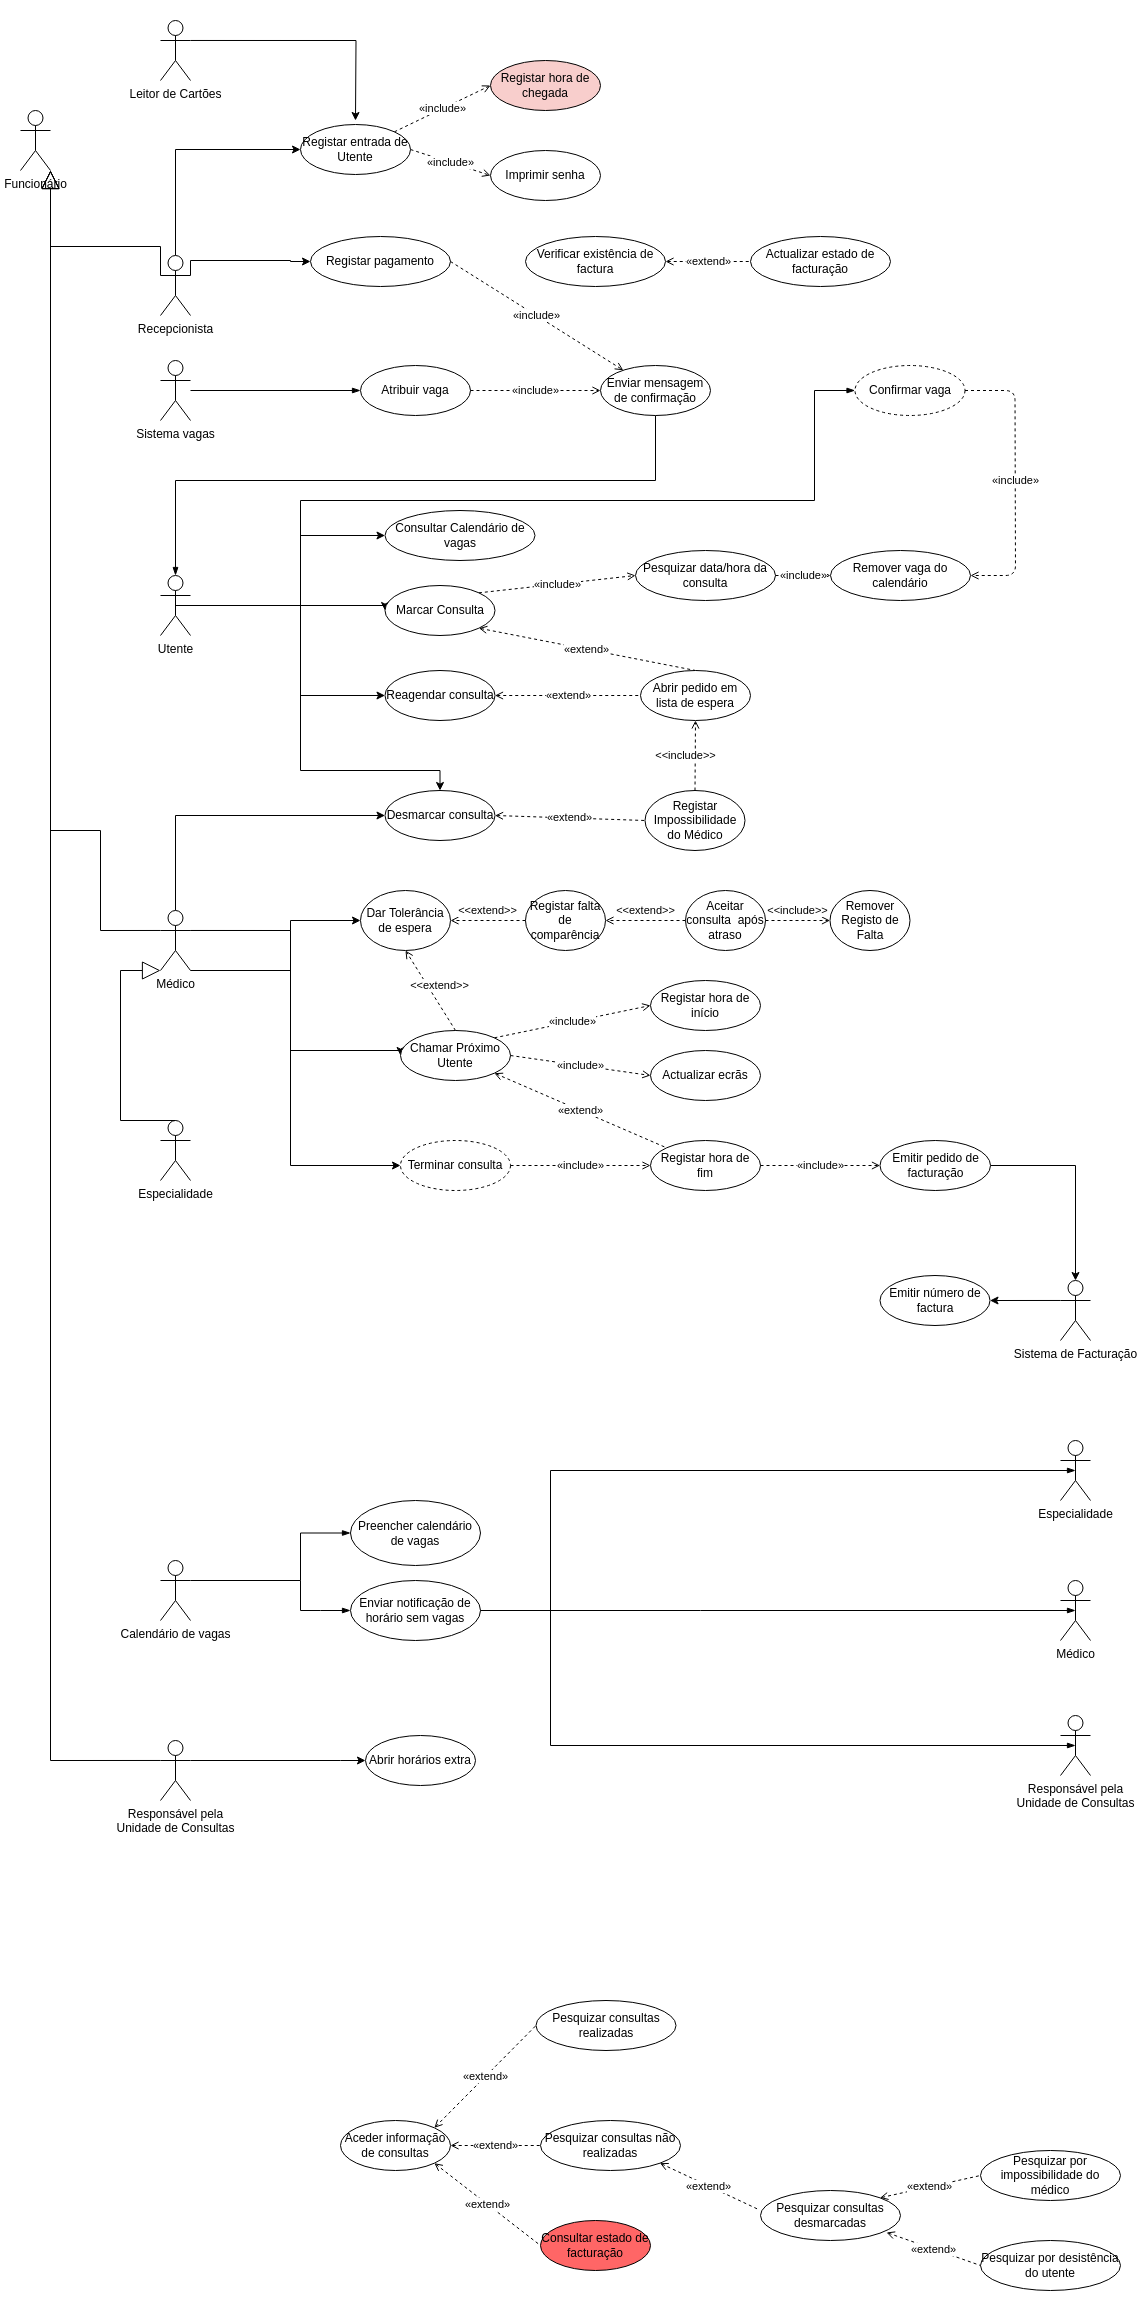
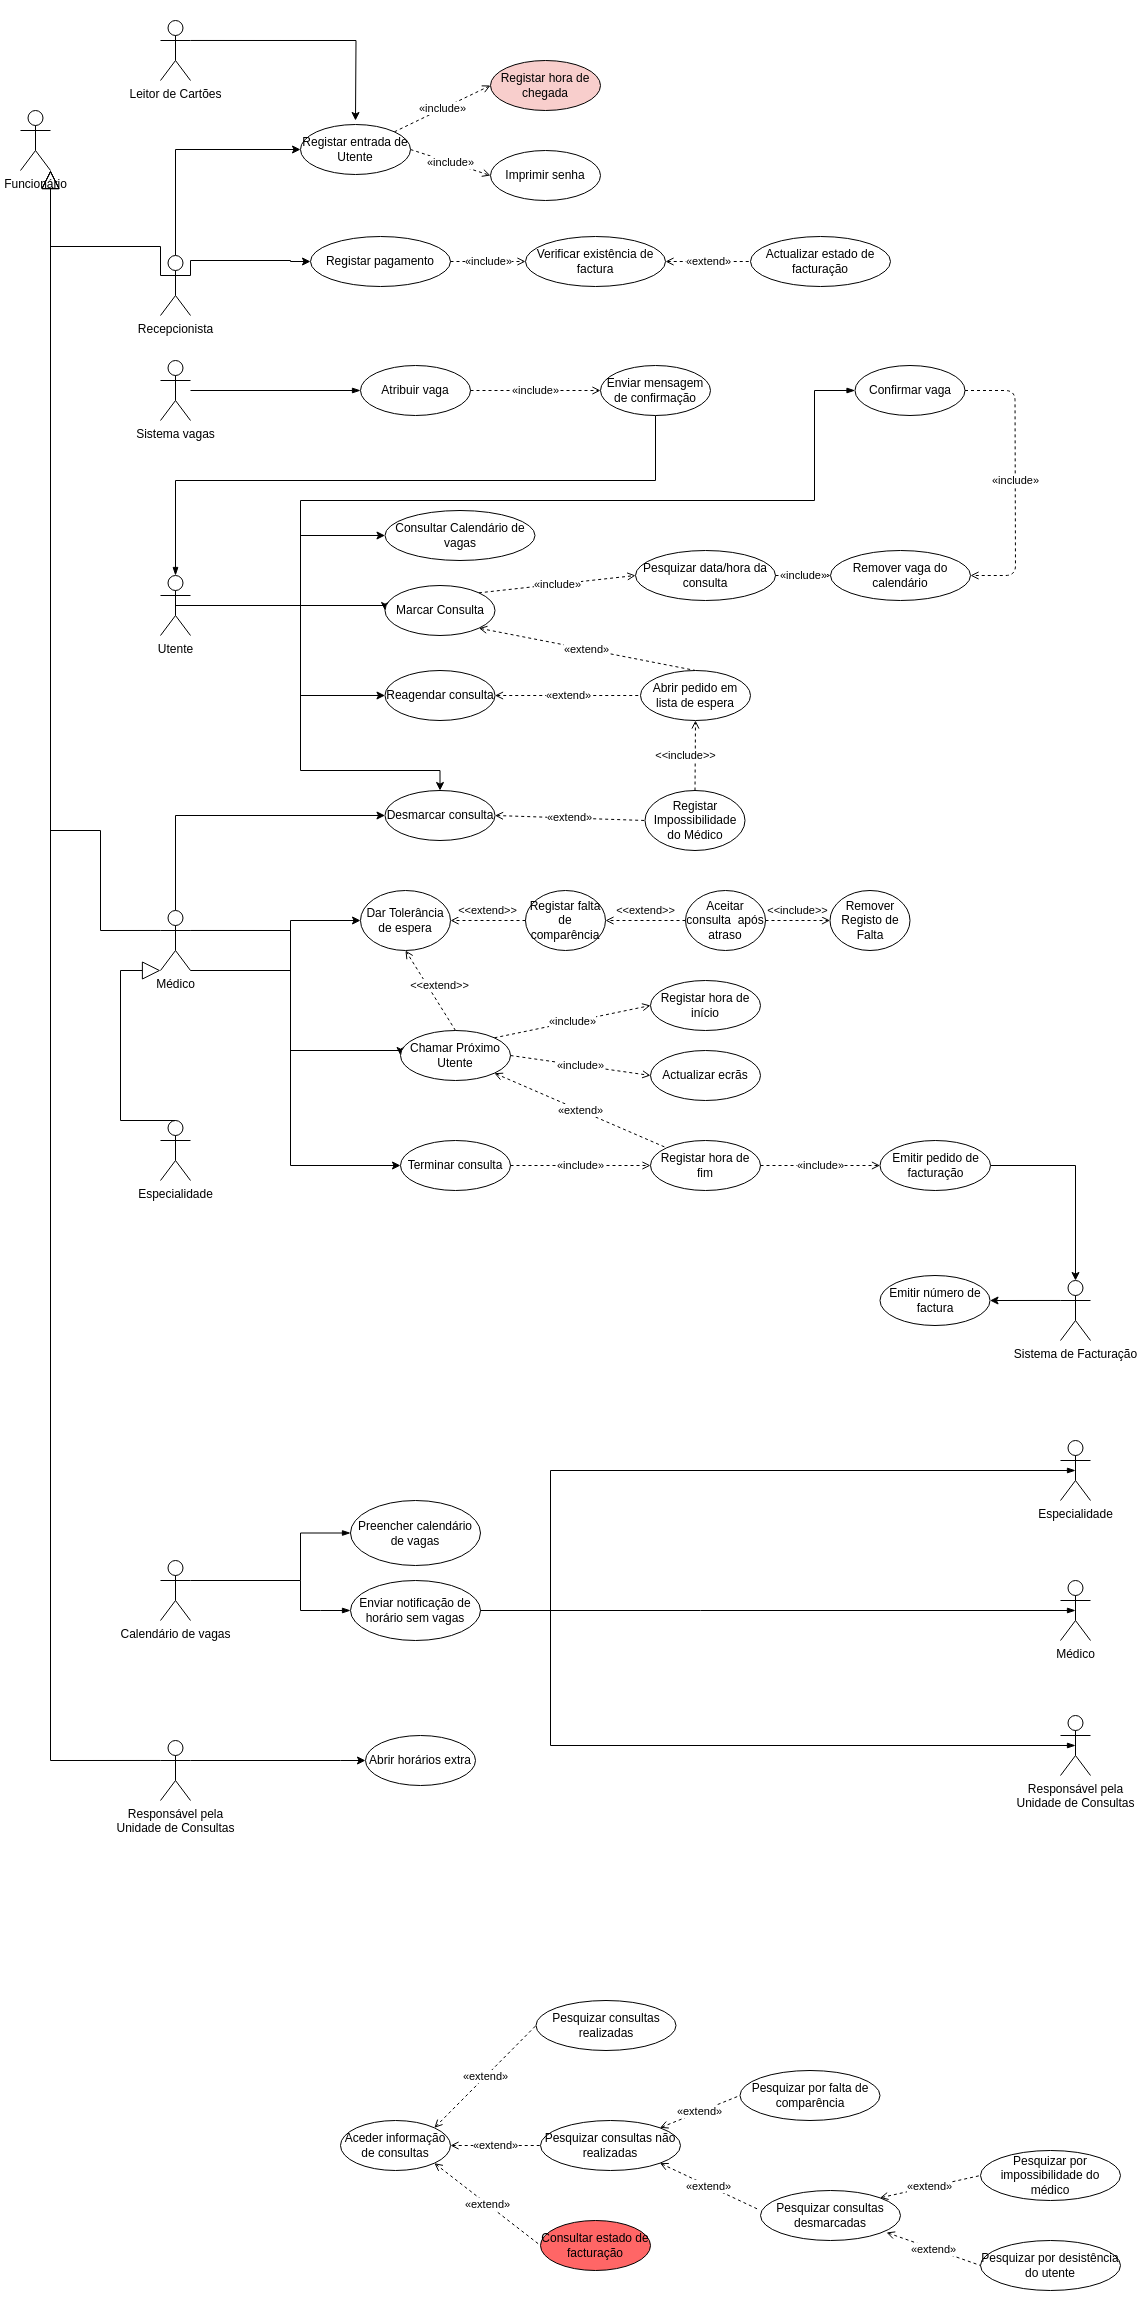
- <mxCell id="97" value="«include»" style="endArrow=open;endSize=6;endFill=0;html=1;startArrow=none;startFill=0;verticalAlign=middle;dashed=1;exitX=1;exitY=0.5;exitDx=0;exitDy=0;" parent="1" source="96" target="55" edge="1"><mxGeometry width="160" relative="1" as="geometry"><mxPoint x="429.5" y="230" as="sourcePoint" /><mxPoint x="549.5" y="230" as="targetPoint" /></mxGeometry></mxCell>
+ <mxCell id="97" value="«include»" style="endArrow=open;endSize=6;endFill=0;html=1;startArrow=none;startFill=0;verticalAlign=middle;dashed=1;exitX=1;exitY=0.5;exitDx=0;exitDy=0;" parent="1" source="96" target="98" edge="1"><mxGeometry width="160" relative="1" as="geometry"><mxPoint x="429.5" y="230" as="sourcePoint" /><mxPoint x="549.5" y="230" as="targetPoint" /></mxGeometry></mxCell>
- <mxCell id="56" value="Confirmar vaga" style="ellipse;whiteSpace=wrap;html=1;dashed=1;" parent="1" vertex="1"><mxGeometry x="854.5" y="365" width="110" height="50" as="geometry" /></mxCell>
+ <mxCell id="56" value="Confirmar vaga" style="ellipse;whiteSpace=wrap;html=1;" parent="1" vertex="1"><mxGeometry x="854.5" y="365" width="110" height="50" as="geometry" /></mxCell>
- <mxCell id="22" value="Terminar consulta" style="ellipse;whiteSpace=wrap;html=1;dashed=1;" parent="1" vertex="1"><mxGeometry x="400" y="1140" width="110" height="50" as="geometry" /></mxCell>
+ <mxCell id="22" value="Terminar consulta" style="ellipse;whiteSpace=wrap;html=1;" parent="1" vertex="1"><mxGeometry x="400" y="1140" width="110" height="50" as="geometry" /></mxCell>
+ <mxCell id="68" value="Pesquizar&amp;nbsp;por falta de comparência" style="ellipse;whiteSpace=wrap;html=1;" parent="1" vertex="1"><mxGeometry x="739.5" y="2070" width="140" height="50" as="geometry" /></mxCell>
+ <mxCell id="70" value="«extend»" style="endArrow=none;endSize=6;endFill=0;html=1;startArrow=open;startFill=0;verticalAlign=middle;dashed=1;exitX=1;exitY=0;exitDx=0;exitDy=0;entryX=0;entryY=0.5;entryDx=0;entryDy=0;" parent="1" source="67" target="68" edge="1"><mxGeometry width="160" relative="1" as="geometry"><mxPoint x="730" y="2220" as="sourcePoint" /><mxPoint x="850" y="2220" as="targetPoint" /></mxGeometry></mxCell>
